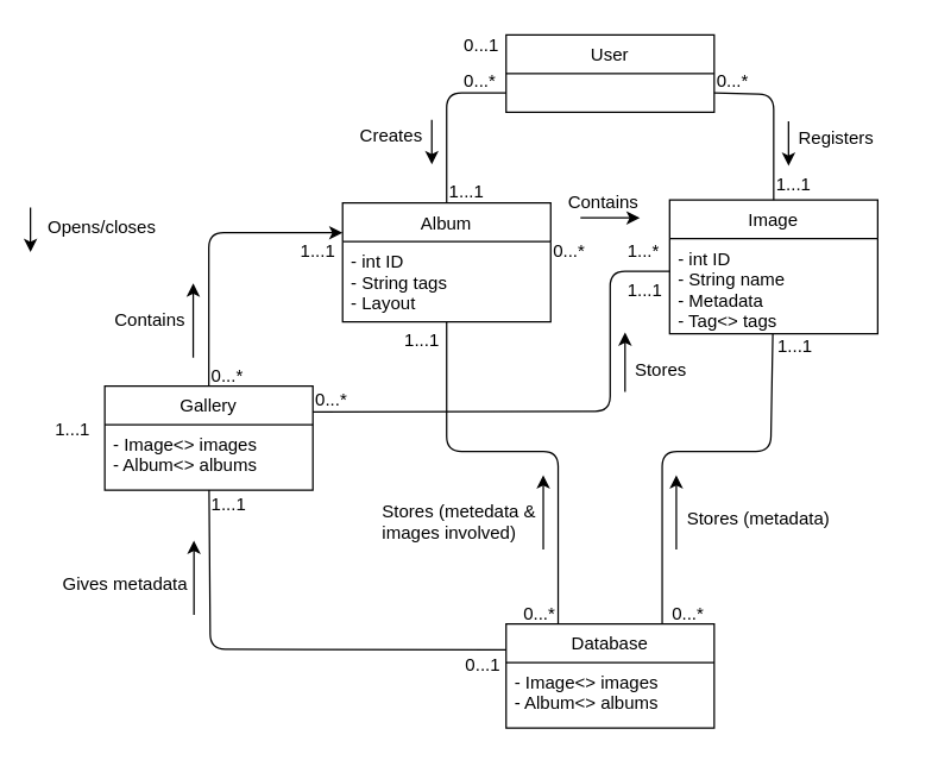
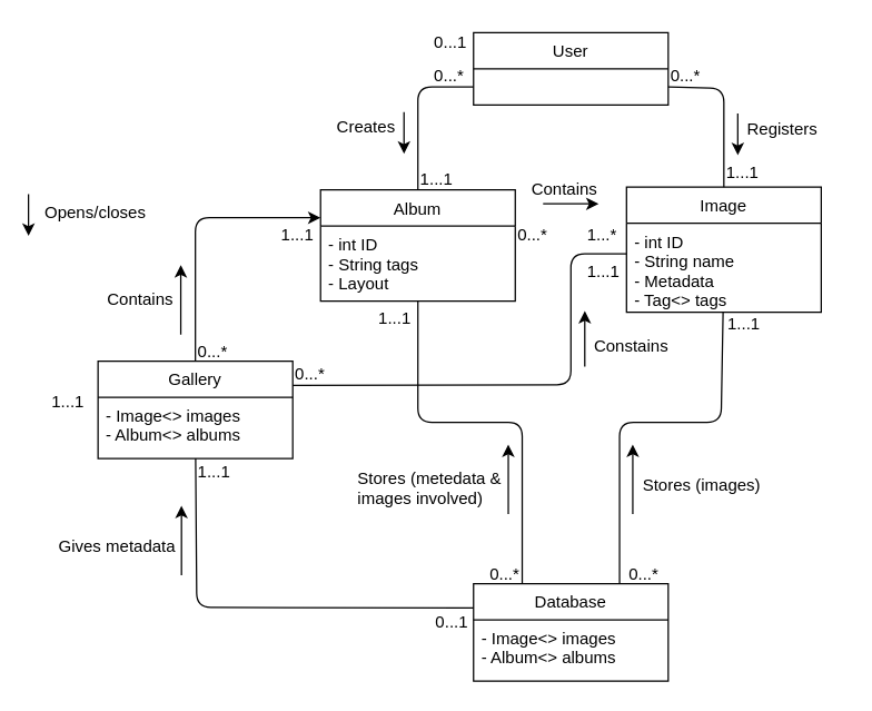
- <mxCell id="37" value="Stores&lt;br&gt;" style="text;html=1;resizable=0;points=[];autosize=1;align=left;verticalAlign=top;spacingTop=-4;" parent="1" vertex="1"><mxGeometry x="425" y="239" width="70" height="20" as="geometry" /></mxCell>
+ <mxCell id="37" value="Constains&lt;br&gt;" style="text;html=1;resizable=0;points=[];autosize=1;align=left;verticalAlign=top;spacingTop=-4;" parent="1" vertex="1"><mxGeometry x="425" y="239" width="70" height="20" as="geometry" /></mxCell>
- <mxCell id="44" value="Stores (metadata)" style="text;html=1;resizable=0;points=[];autosize=1;align=left;verticalAlign=top;spacingTop=-4;" parent="1" vertex="1"><mxGeometry x="459.5" y="339" width="110" height="20" as="geometry" /></mxCell>
+ <mxCell id="44" value="Stores (images)" style="text;html=1;resizable=0;points=[];autosize=1;align=left;verticalAlign=top;spacingTop=-4;" parent="1" vertex="1"><mxGeometry x="459.5" y="339" width="110" height="20" as="geometry" /></mxCell>
